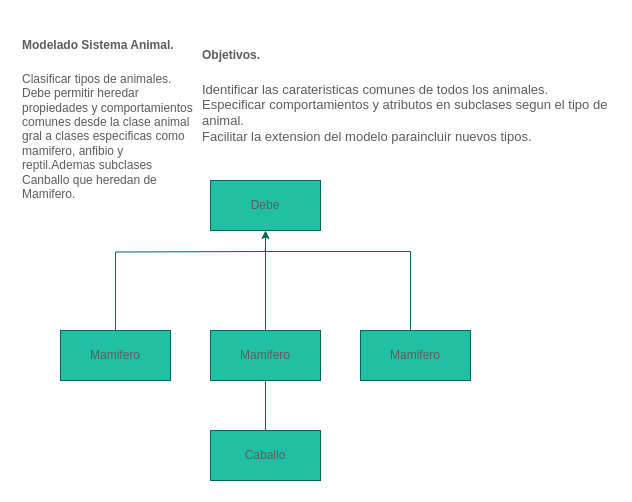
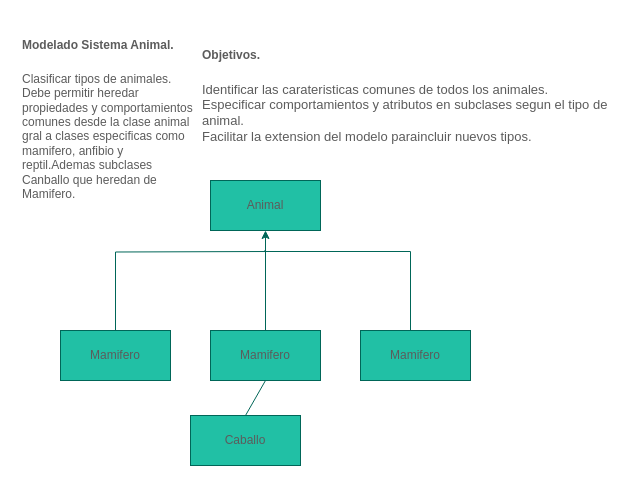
- <mxCell id="2" value="&lt;font style=&quot;vertical-align: inherit;&quot;&gt;&lt;font style=&quot;vertical-align: inherit;&quot;&gt;Debe&lt;/font&gt;&lt;/font&gt;" style="html=1;whiteSpace=wrap;labelBackgroundColor=none;fillColor=#21C0A5;strokeColor=#006658;fontColor=#5C5C5C;" vertex="1" parent="1"><mxGeometry x="210" y="180" width="110" height="50" as="geometry" /></mxCell>
+ <mxCell id="2" value="&lt;font style=&quot;vertical-align: inherit;&quot;&gt;&lt;font style=&quot;vertical-align: inherit;&quot;&gt;Animal&lt;/font&gt;&lt;/font&gt;" style="html=1;whiteSpace=wrap;labelBackgroundColor=none;fillColor=#21C0A5;strokeColor=#006658;fontColor=#5C5C5C;" vertex="1" parent="1"><mxGeometry x="210" y="180" width="110" height="50" as="geometry" /></mxCell>
- <mxCell id="10" value="&lt;font style=&quot;vertical-align: inherit;&quot;&gt;&lt;font style=&quot;vertical-align: inherit;&quot;&gt;&lt;font style=&quot;vertical-align: inherit;&quot;&gt;&lt;font style=&quot;vertical-align: inherit;&quot;&gt;Caballo&lt;/font&gt;&lt;/font&gt;&lt;/font&gt;&lt;/font&gt;" style="html=1;whiteSpace=wrap;labelBackgroundColor=none;fillColor=#21C0A5;strokeColor=#006658;fontColor=#5C5C5C;" vertex="1" parent="1"><mxGeometry x="210" y="430" width="110" height="50" as="geometry" /></mxCell>
+ <mxCell id="10" value="&lt;font style=&quot;vertical-align: inherit;&quot;&gt;&lt;font style=&quot;vertical-align: inherit;&quot;&gt;&lt;font style=&quot;vertical-align: inherit;&quot;&gt;&lt;font style=&quot;vertical-align: inherit;&quot;&gt;Caballo&lt;/font&gt;&lt;/font&gt;&lt;/font&gt;&lt;/font&gt;" style="html=1;whiteSpace=wrap;labelBackgroundColor=none;fillColor=#21C0A5;strokeColor=#006658;fontColor=#5C5C5C;" vertex="1" parent="1"><mxGeometry x="190" y="415" width="110" height="50" as="geometry" /></mxCell>
